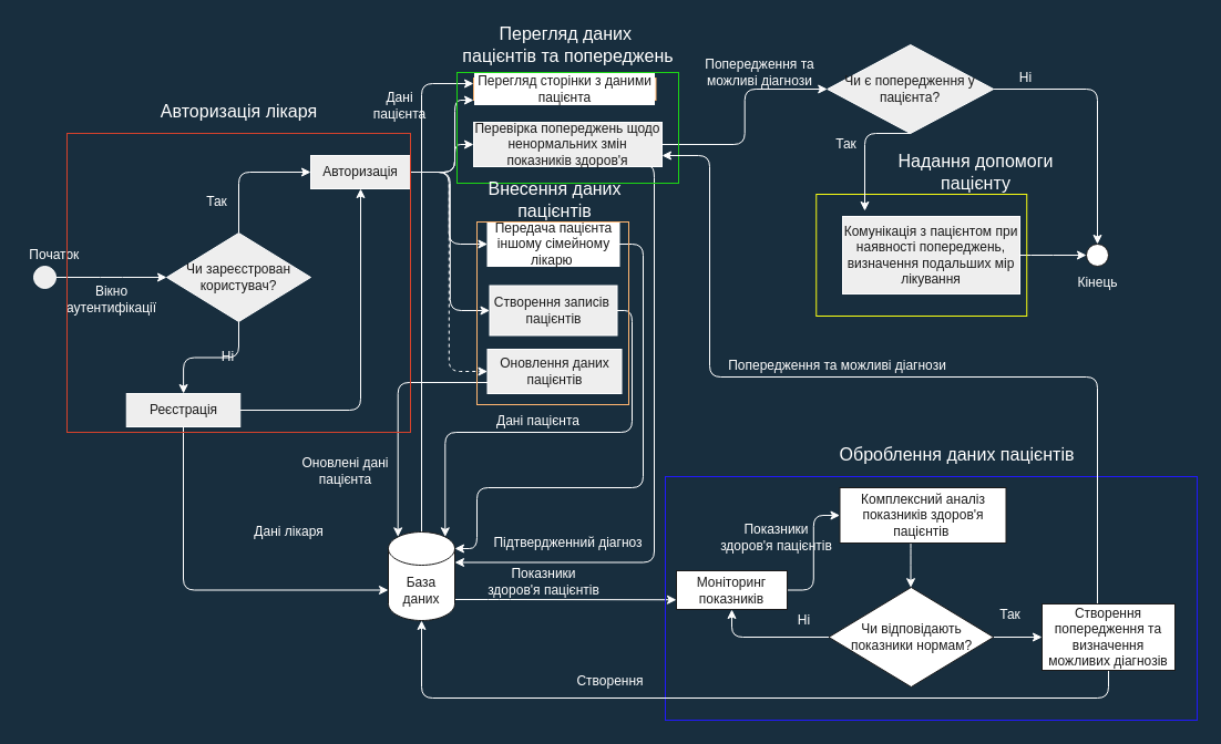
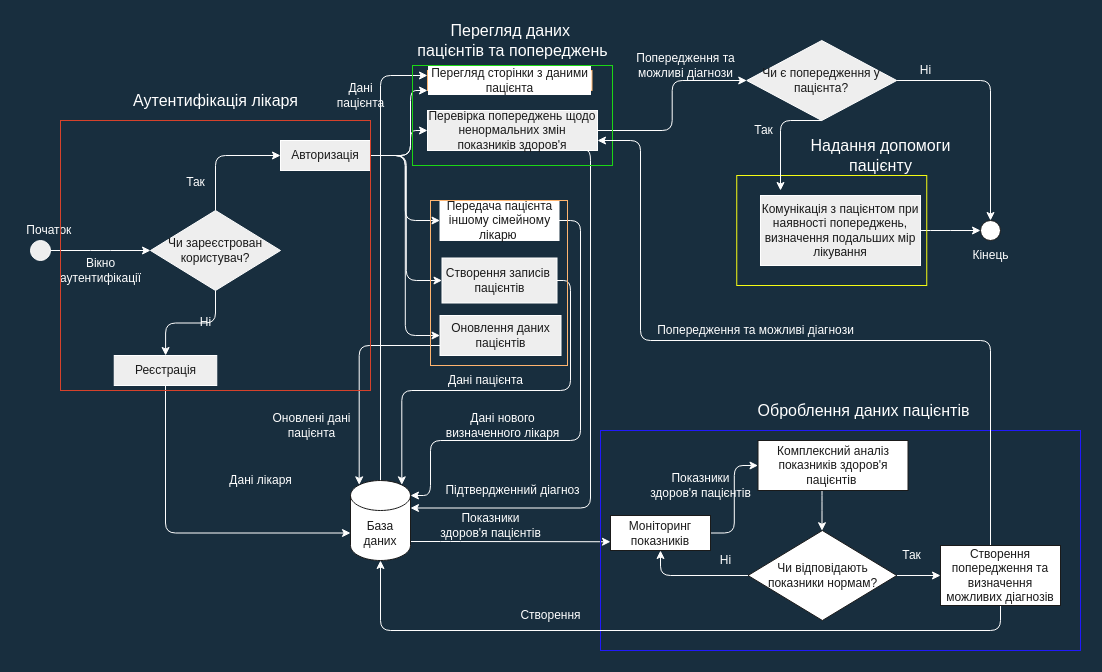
- <mxCell id="5" value="&lt;font style=&quot;font-size: 16px&quot;&gt;Авторизація лікаря&lt;/font&gt;" style="text;html=1;align=center;verticalAlign=middle;resizable=0;points=[];autosize=1;strokeColor=none;fillColor=none;fontColor=#FFFFFF;" vertex="1" parent="1"><mxGeometry x="125" y="90" width="180" height="20" as="geometry" /></mxCell>
+ <mxCell id="5" value="&lt;font style=&quot;font-size: 16px&quot;&gt;Аутентифікація лікаря&lt;/font&gt;" style="text;html=1;align=center;verticalAlign=middle;resizable=0;points=[];autosize=1;strokeColor=none;fillColor=none;fontColor=#FFFFFF;" vertex="1" parent="1"><mxGeometry x="125" y="90" width="180" height="20" as="geometry" /></mxCell>
- <mxCell id="65" value="&lt;span style=&quot;font-size: 16px&quot;&gt;Внесення даних&lt;/span&gt;&lt;br style=&quot;font-size: 16px&quot;&gt;&lt;span style=&quot;font-size: 16px&quot;&gt;пацієнтів&lt;/span&gt;" style="text;html=1;align=center;verticalAlign=middle;resizable=0;points=[];autosize=1;strokeColor=none;fillColor=none;fontSize=12;fontColor=#FFFFFF;" vertex="1" parent="1"><mxGeometry x="430" y="165" width="140" height="30" as="geometry" /></mxCell>
- <mxCell id="12" style="edgeStyle=orthogonalEdgeStyle;curved=0;rounded=1;sketch=0;orthogonalLoop=1;jettySize=auto;html=1;fontSize=12;fontColor=#1A1A1A;strokeColor=#FFFFFF;entryX=0;entryY=0.5;entryDx=0;entryDy=0;dashed=1;" edge="1" parent="1" source="15" target="28"><mxGeometry relative="1" as="geometry"><mxPoint x="400" y="70" as="targetPoint" /></mxGeometry></mxCell>
+ <mxCell id="12" style="edgeStyle=orthogonalEdgeStyle;curved=0;rounded=1;sketch=0;orthogonalLoop=1;jettySize=auto;html=1;fontSize=12;fontColor=#1A1A1A;strokeColor=#FFFFFF;entryX=0;entryY=0.5;entryDx=0;entryDy=0;" edge="1" parent="1" source="15" target="28"><mxGeometry relative="1" as="geometry"><mxPoint x="400" y="70" as="targetPoint" /></mxGeometry></mxCell>
- <mxCell id="17" style="edgeStyle=orthogonalEdgeStyle;curved=0;rounded=1;sketch=0;orthogonalLoop=1;jettySize=auto;html=1;entryX=0.5;entryY=1;entryDx=0;entryDy=0;fontSize=12;fontColor=#1A1A1A;strokeColor=#FFFFFF;" edge="1" parent="1" source="18" target="15"><mxGeometry relative="1" as="geometry" /></mxCell>
+ <mxCell id="51" value="&lt;font color=&quot;#ffffff&quot;&gt;Дані нового &lt;br&gt;визначенного лікаря&lt;/font&gt;" style="text;html=1;align=center;verticalAlign=middle;resizable=0;points=[];autosize=1;strokeColor=none;fillColor=none;fontSize=12;fontColor=#1A1A1A;" vertex="1" parent="1"><mxGeometry x="437" y="410" width="130" height="30" as="geometry" /></mxCell>
